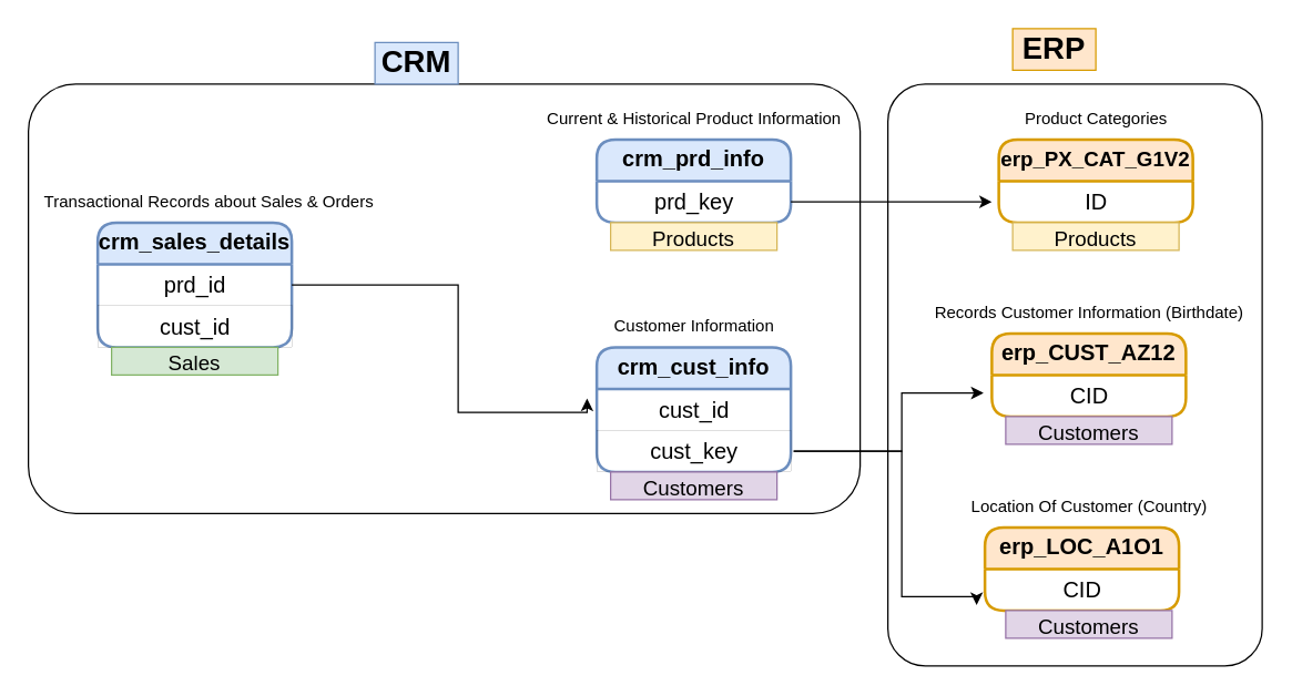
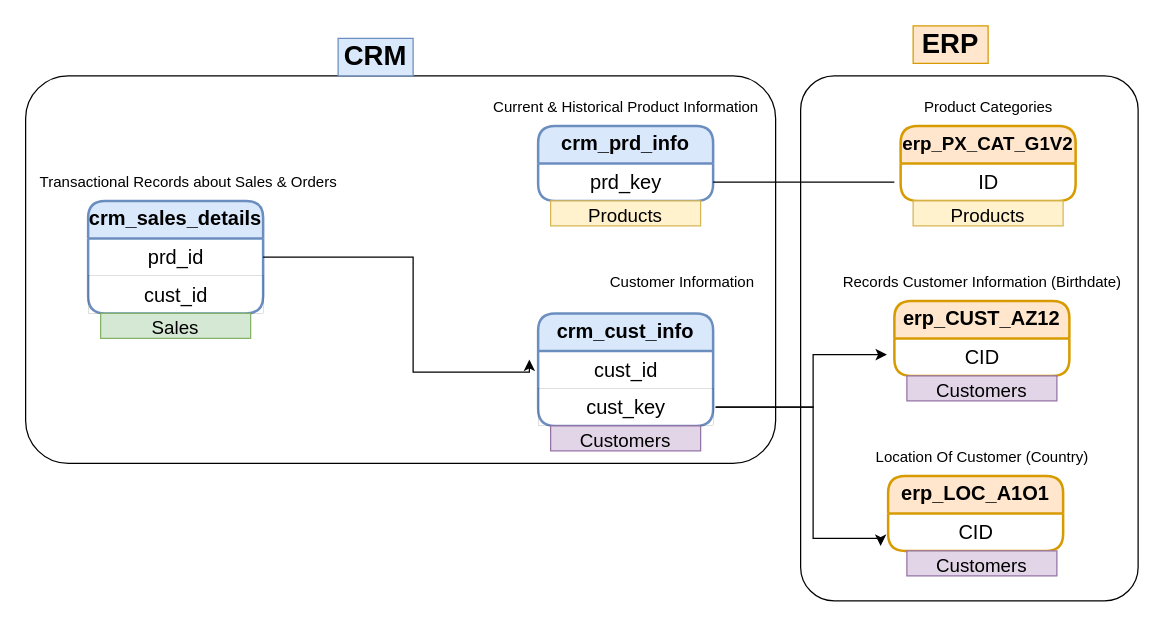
- <mxCell id="23" style="edgeStyle=orthogonalEdgeStyle;rounded=0;orthogonalLoop=1;jettySize=auto;html=1;entryX=-0.036;entryY=0.5;entryDx=0;entryDy=0;entryPerimeter=0;" parent="1" source="6" target="21" edge="1"><mxGeometry relative="1" as="geometry" /></mxCell>
+ <mxCell id="23" style="edgeStyle=orthogonalEdgeStyle;rounded=0;orthogonalLoop=1;jettySize=auto;html=1;entryX=-0.036;entryY=0.5;entryDx=0;entryDy=0;entryPerimeter=0;endArrow=none;" parent="1" source="6" target="21" edge="1"><mxGeometry relative="1" as="geometry" /></mxCell>
- <mxCell id="7" value="Customer Information" style="text;html=1;align=center;verticalAlign=middle;resizable=0;points=[];autosize=1;strokeColor=none;fillColor=none;" parent="1" vertex="1"><mxGeometry x="430" y="220" width="140" height="30" as="geometry" /></mxCell>
+ <mxCell id="7" value="Customer Information" style="text;html=1;align=center;verticalAlign=middle;resizable=0;points=[];autosize=1;strokeColor=none;fillColor=none;" parent="1" vertex="1"><mxGeometry x="475" y="210" width="140" height="30" as="geometry" /></mxCell>
